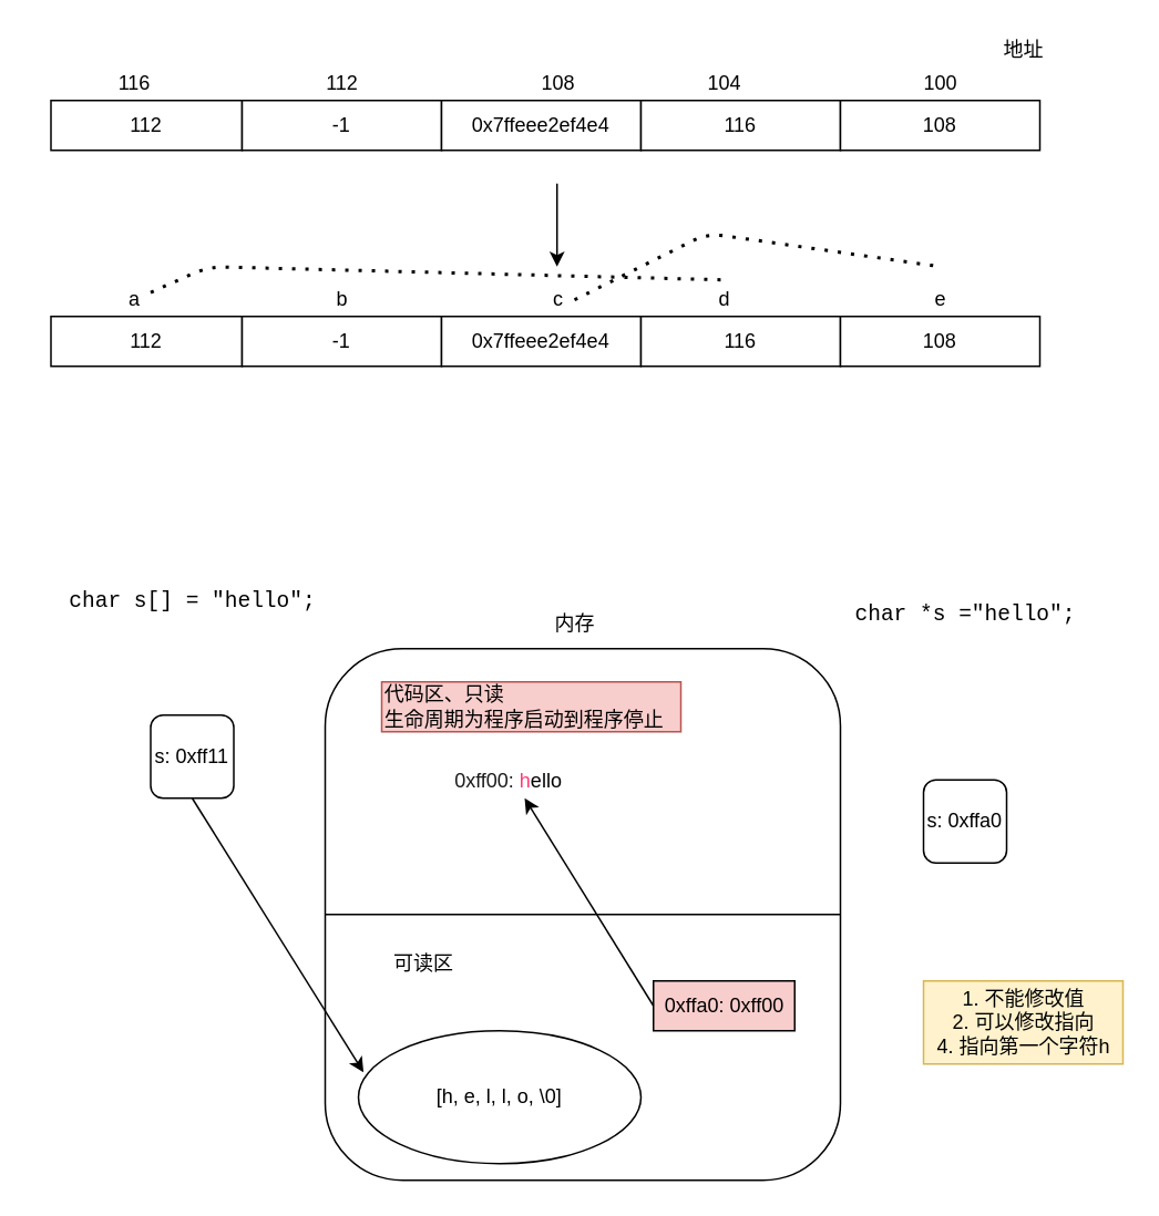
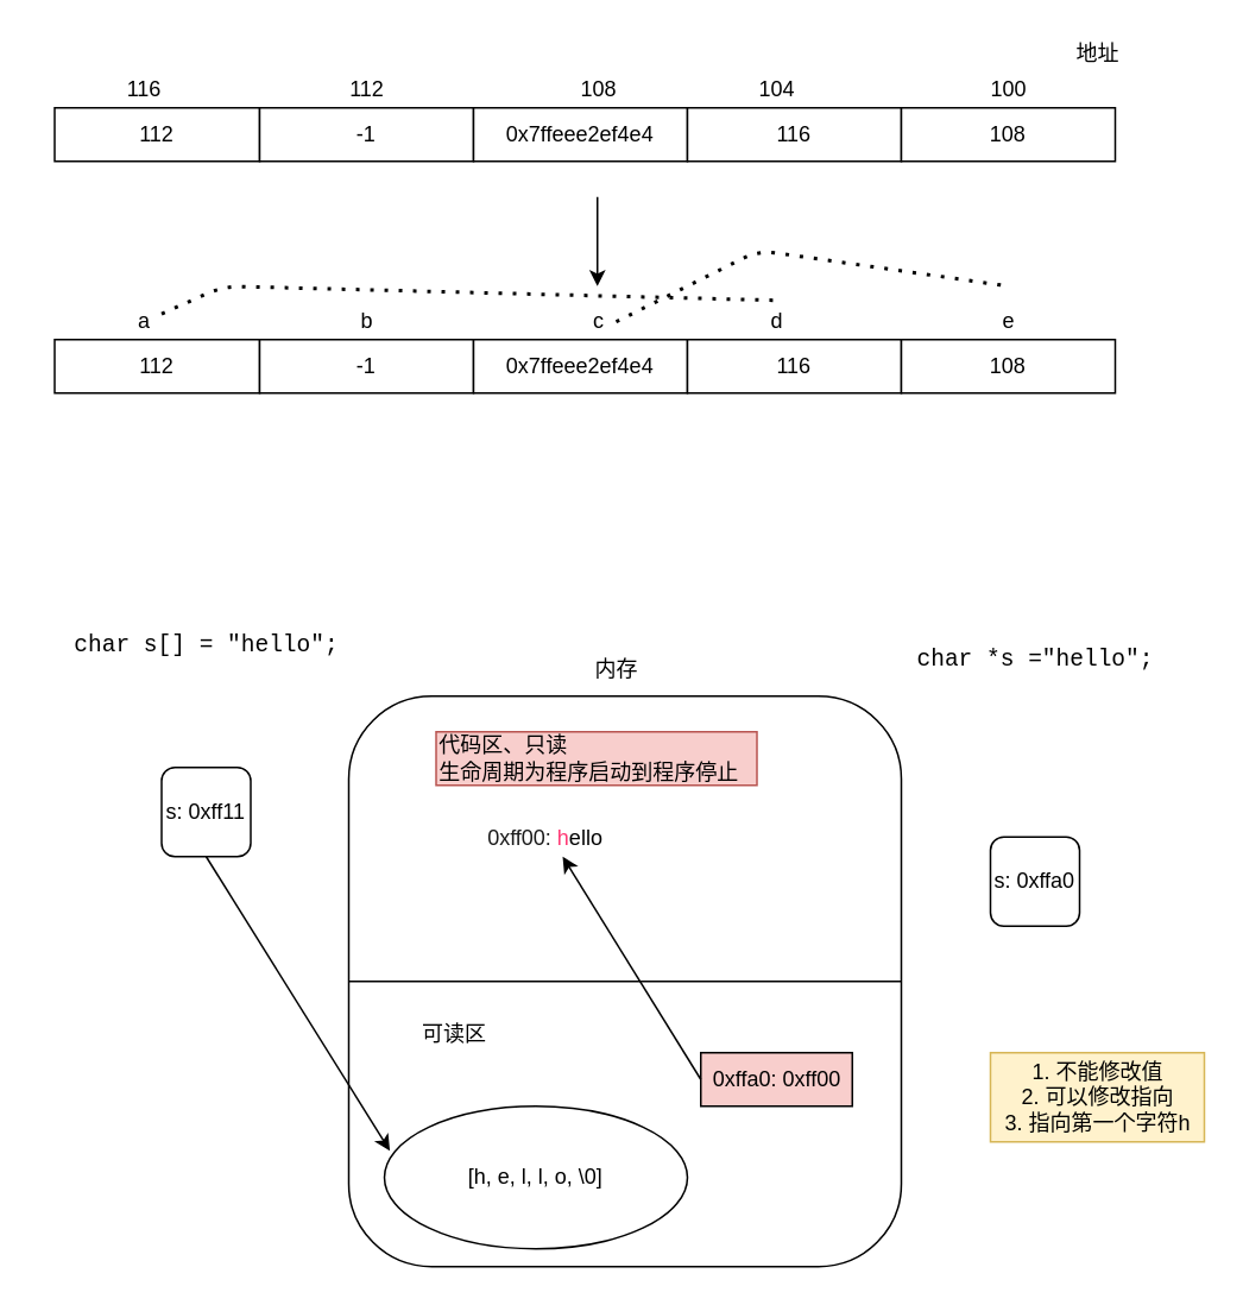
- <mxCell id="3" value="&lt;span&gt;代码区、只读&lt;br&gt;生命周期为程序启动到程序停止&lt;/span&gt;" style="text;html=1;align=left;verticalAlign=middle;resizable=0;points=[];autosize=1;fillColor=#f8cecc;strokeColor=#b85450;" parent="1" vertex="1"><mxGeometry x="229" y="410" width="180" height="30" as="geometry" /></mxCell>
+ <mxCell id="3" value="&lt;span&gt;代码区、只读&lt;br&gt;生命周期为程序启动到程序停止&lt;/span&gt;" style="text;html=1;align=left;verticalAlign=middle;resizable=0;points=[];autosize=1;fillColor=#f8cecc;strokeColor=#b85450;" parent="1" vertex="1"><mxGeometry x="244" y="410" width="180" height="30" as="geometry" /></mxCell>
- <mxCell id="36" value="1. 不能修改值&lt;br&gt;2. 可以修改指向&lt;br&gt;4. 指向第一个字符h&lt;br&gt;" style="text;html=1;align=center;verticalAlign=middle;resizable=0;points=[];autosize=1;fillColor=#fff2cc;strokeColor=#d6b656;" parent="1" vertex="1"><mxGeometry x="555" y="590" width="120" height="50" as="geometry" /></mxCell>
+ <mxCell id="36" value="1. 不能修改值&lt;br&gt;2. 可以修改指向&lt;br&gt;3. 指向第一个字符h&lt;br&gt;" style="text;html=1;align=center;verticalAlign=middle;resizable=0;points=[];autosize=1;fillColor=#fff2cc;strokeColor=#d6b656;" parent="1" vertex="1"><mxGeometry x="555" y="590" width="120" height="50" as="geometry" /></mxCell>
